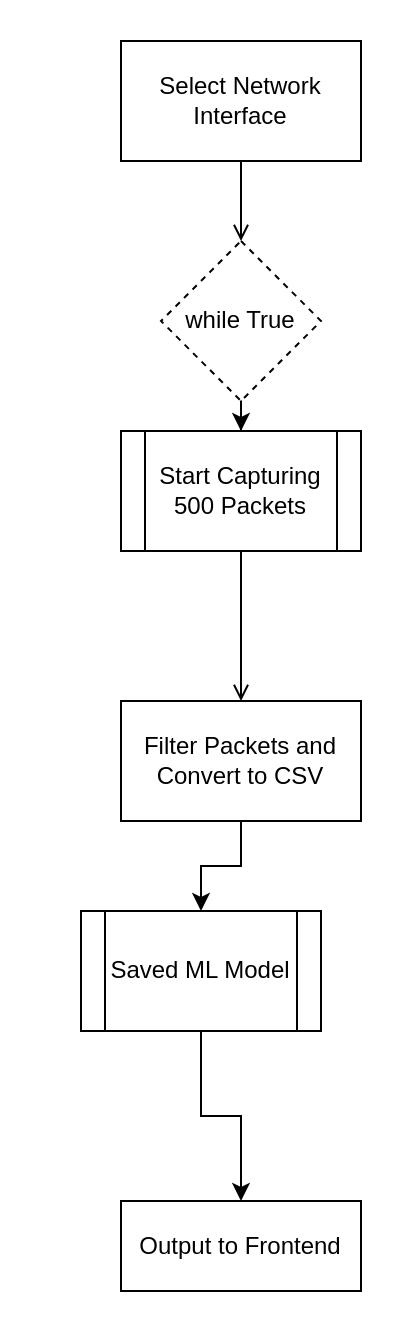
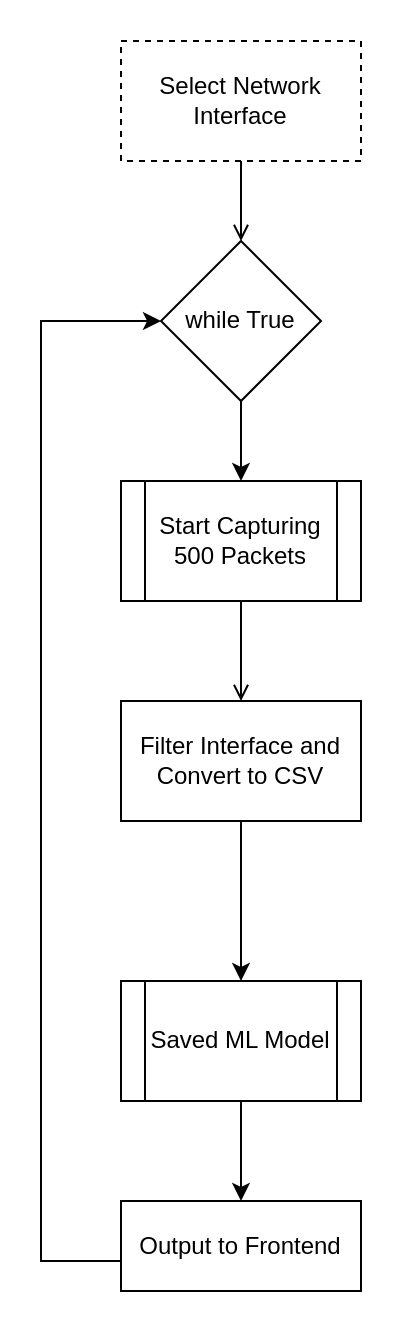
- <mxCell id="3" value="Select Network Interface" style="rounded=0;whiteSpace=wrap;html=1;" vertex="1" parent="1"><mxGeometry x="60" y="20" width="120" height="60" as="geometry" /></mxCell>
+ <mxCell id="3" value="Select Network Interface" style="rounded=0;whiteSpace=wrap;html=1;dashed=1;" vertex="1" parent="1"><mxGeometry x="60" y="20" width="120" height="60" as="geometry" /></mxCell>
- <mxCell id="5" value="while True" style="rhombus;whiteSpace=wrap;html=1;rounded=0;dashed=1;" vertex="1" parent="1"><mxGeometry x="80" y="120" width="80" height="80" as="geometry" /></mxCell>
+ <mxCell id="5" value="while True" style="rhombus;whiteSpace=wrap;html=1;rounded=0;" vertex="1" parent="1"><mxGeometry x="80" y="120" width="80" height="80" as="geometry" /></mxCell>
- <mxCell id="7" value="Start Capturing 500 Packets" style="shape=process;whiteSpace=wrap;html=1;backgroundOutline=1;rounded=0;" vertex="1" parent="1"><mxGeometry x="60" y="215" width="120" height="60" as="geometry" /></mxCell>
+ <mxCell id="7" value="Start Capturing 500 Packets" style="shape=process;whiteSpace=wrap;html=1;backgroundOutline=1;rounded=0;" vertex="1" parent="1"><mxGeometry x="60" y="240" width="120" height="60" as="geometry" /></mxCell>
- <mxCell id="9" value="Filter Packets and Convert to CSV" style="rounded=0;whiteSpace=wrap;html=1;" vertex="1" parent="1"><mxGeometry x="60" y="350" width="120" height="60" as="geometry" /></mxCell>
+ <mxCell id="9" value="Filter Interface and Convert to CSV" style="rounded=0;whiteSpace=wrap;html=1;" vertex="1" parent="1"><mxGeometry x="60" y="350" width="120" height="60" as="geometry" /></mxCell>
+ <mxCell id="12" style="edgeStyle=orthogonalEdgeStyle;rounded=0;orthogonalLoop=1;jettySize=auto;html=1;exitX=0;exitY=0.5;exitDx=0;exitDy=0;entryX=0;entryY=0.5;entryDx=0;entryDy=0;" edge="1" parent="1" source="13" target="5"><mxGeometry relative="1" as="geometry"><Array as="points"><mxPoint x="20" y="630" /><mxPoint x="20" y="160" /></Array></mxGeometry></mxCell>
- <mxCell id="11" value="Saved ML Model" style="shape=process;whiteSpace=wrap;html=1;backgroundOutline=1;rounded=0;" vertex="1" parent="1"><mxGeometry x="40" y="455" width="120" height="60" as="geometry" /></mxCell>
+ <mxCell id="11" value="Saved ML Model" style="shape=process;whiteSpace=wrap;html=1;backgroundOutline=1;rounded=0;" vertex="1" parent="1"><mxGeometry x="60" y="490" width="120" height="60" as="geometry" /></mxCell>
